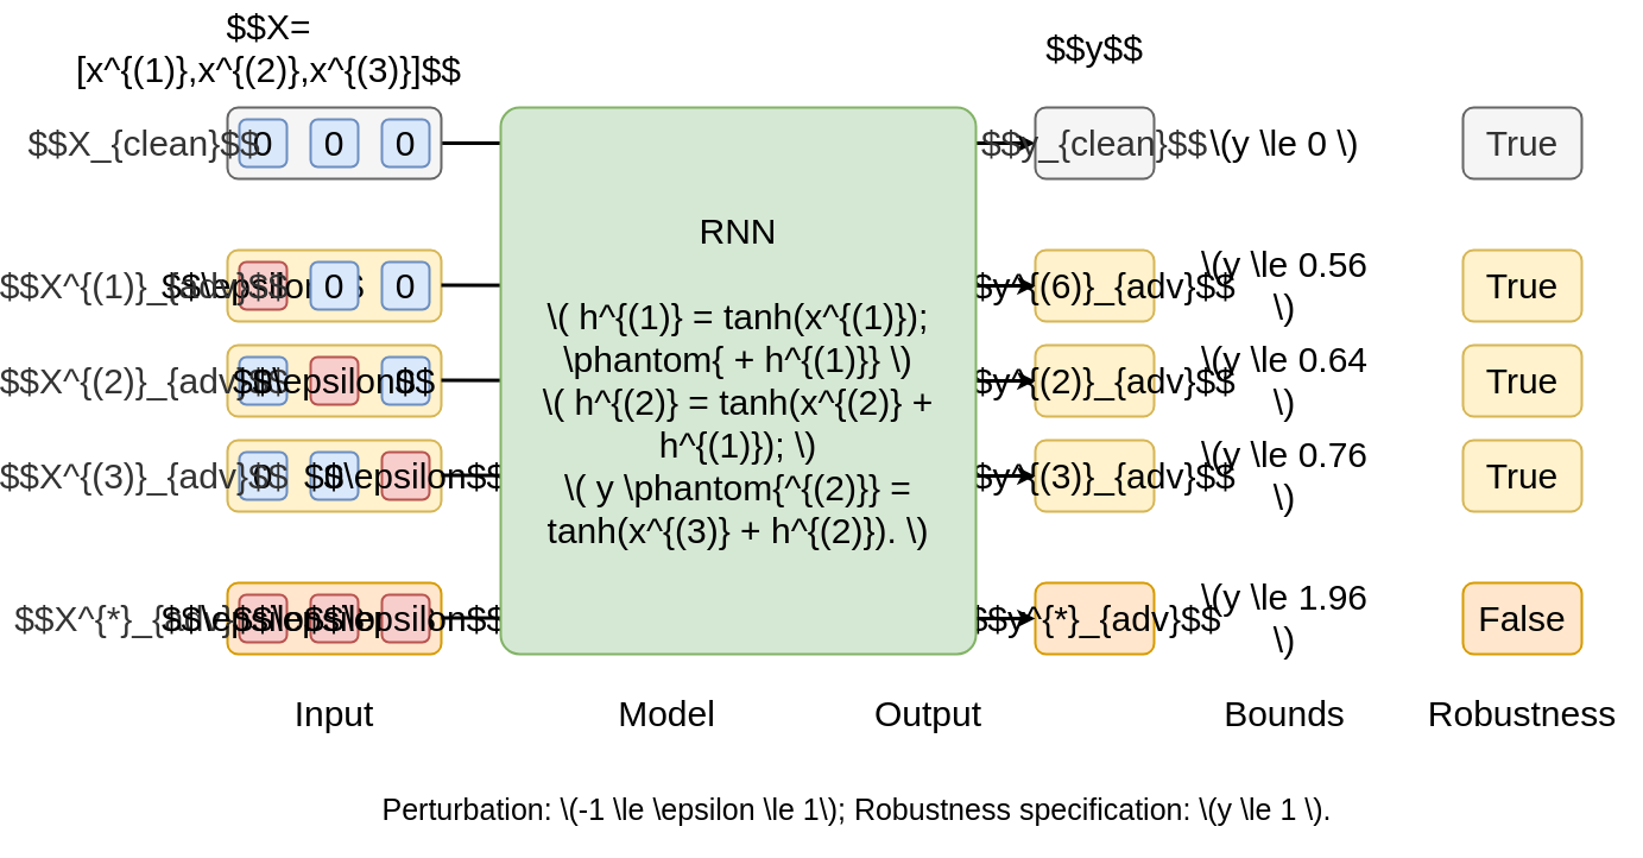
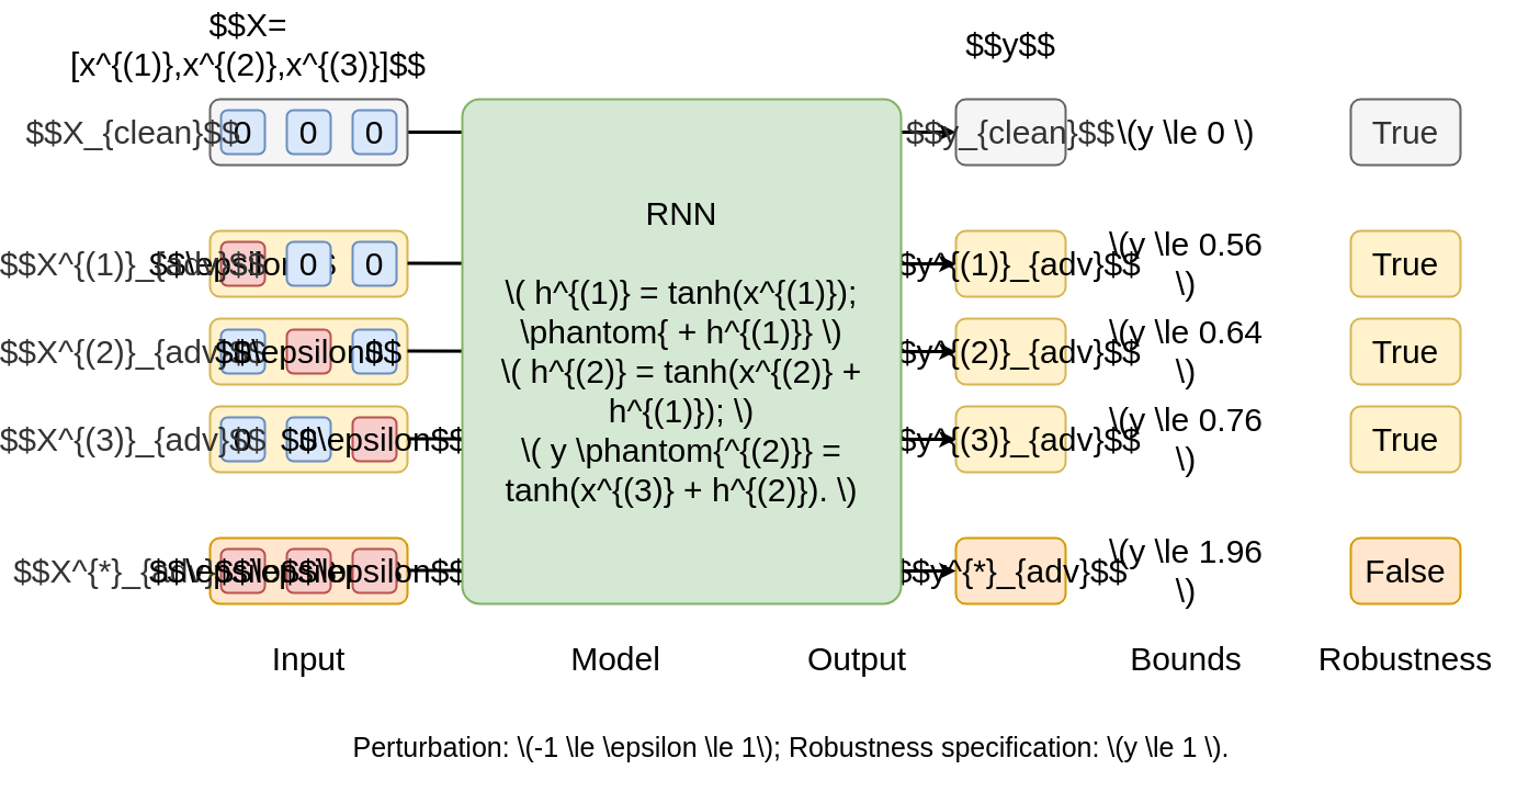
- <mxCell id="30" value="$$y^{(6)}_{adv}$$" style="rounded=1;whiteSpace=wrap;html=1;fontSize=30;strokeWidth=2;fillColor=#fff2cc;strokeColor=#d6b656;" vertex="1" parent="1"><mxGeometry x="820" y="210" width="100" height="60" as="geometry" /></mxCell>
+ <mxCell id="30" value="$$y^{(1)}_{adv}$$" style="rounded=1;whiteSpace=wrap;html=1;fontSize=30;strokeWidth=2;fillColor=#fff2cc;strokeColor=#d6b656;" vertex="1" parent="1"><mxGeometry x="820" y="210" width="100" height="60" as="geometry" /></mxCell>
